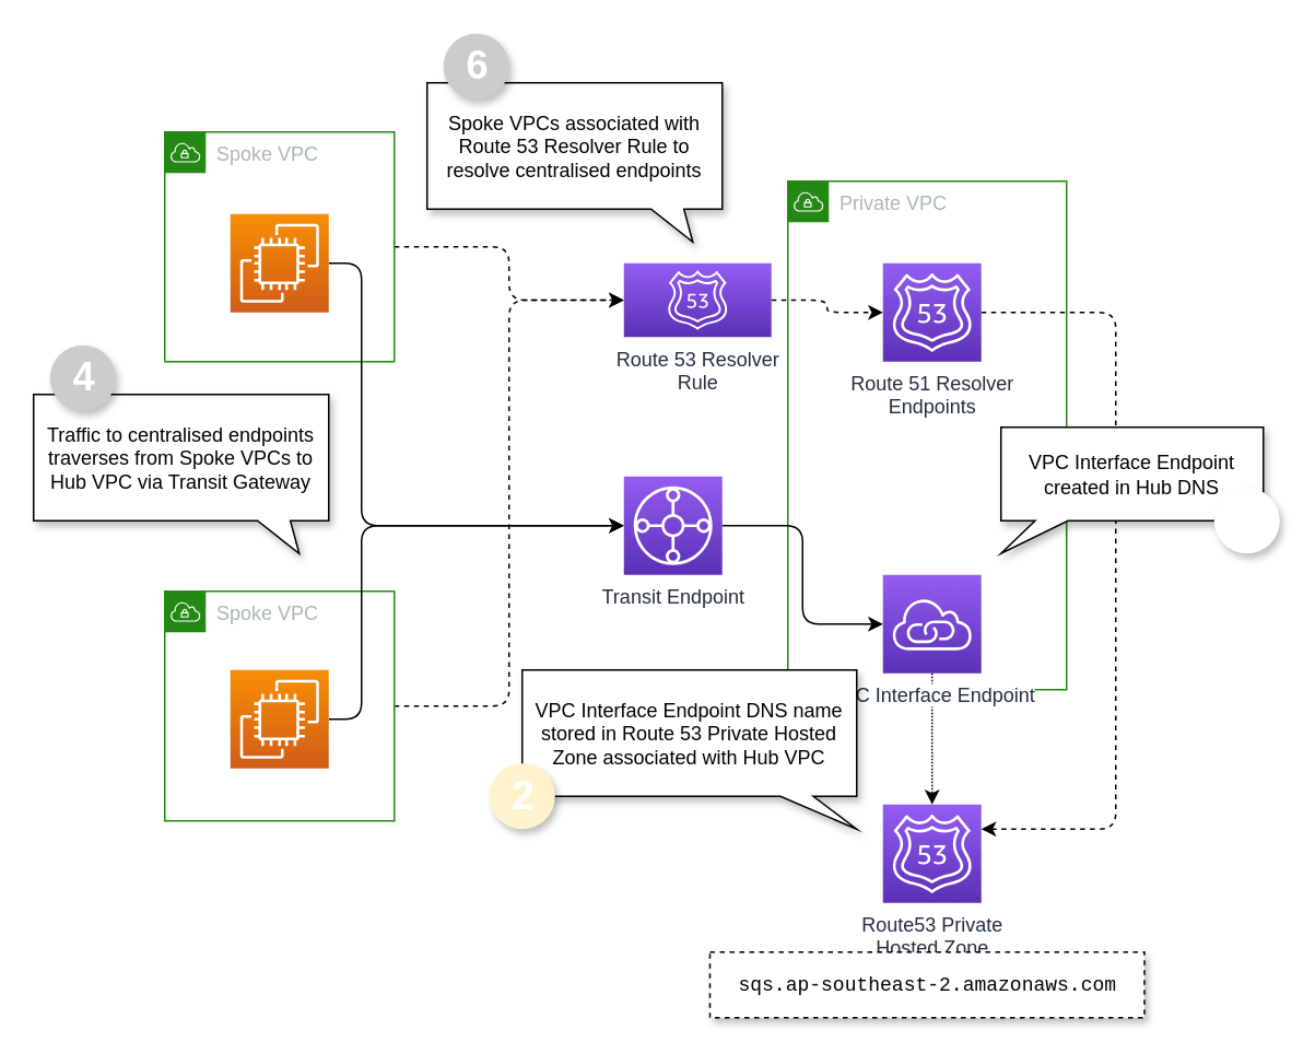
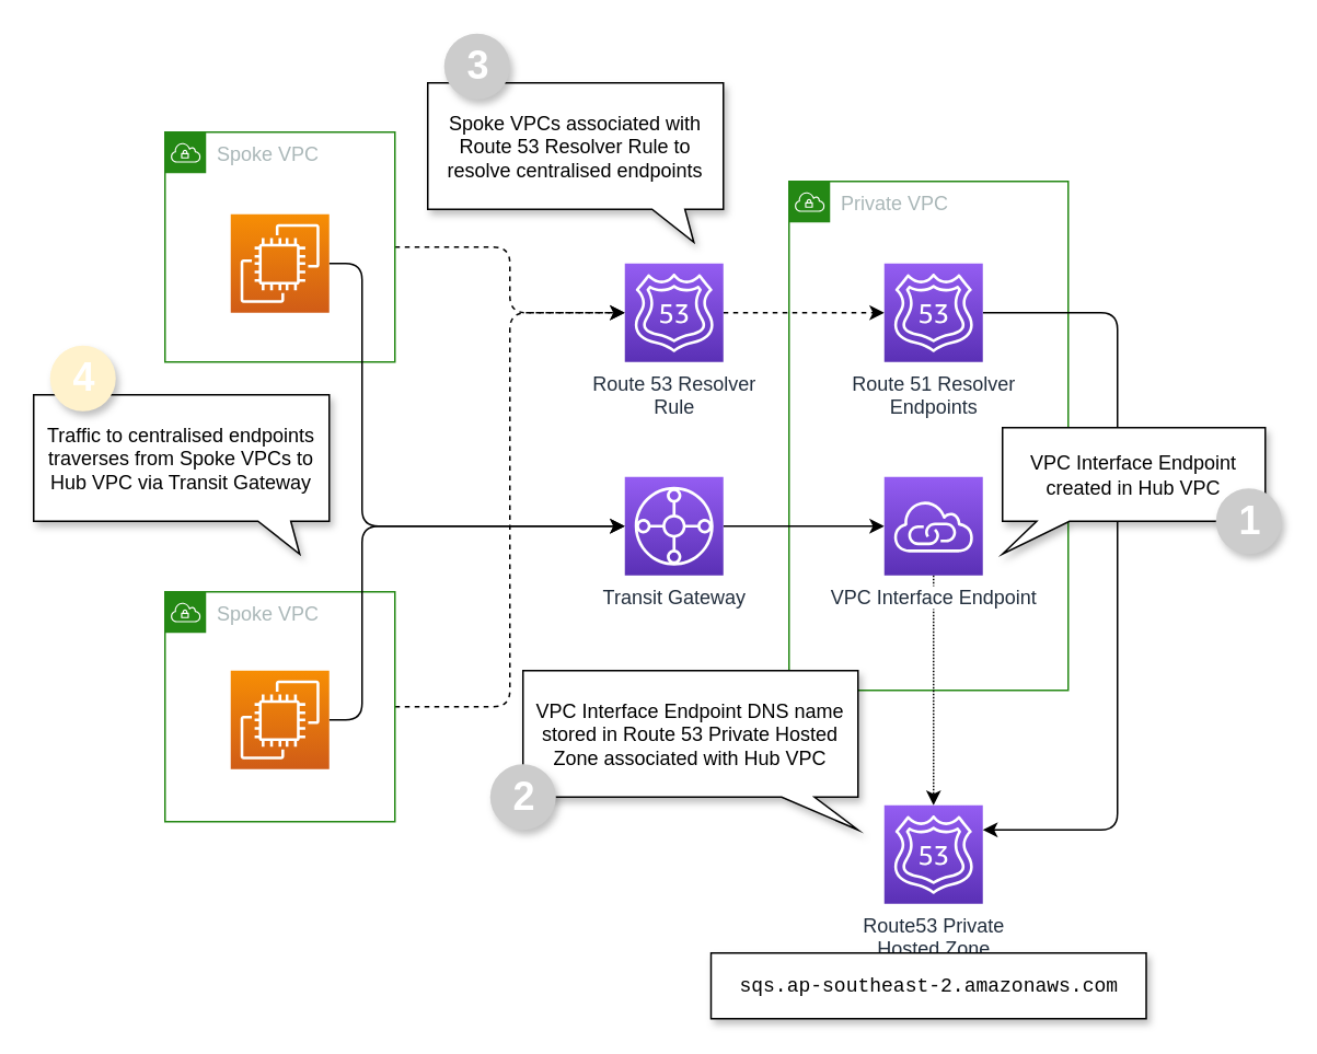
- <mxCell id="26" value="&lt;div&gt;&lt;b style=&quot;color: rgb(255 , 255 , 255) ; font-family: &amp;#34;helvetica&amp;#34; ; font-size: 24px&quot;&gt;6&lt;/b&gt;&lt;/div&gt;" style="ellipse;whiteSpace=wrap;html=1;aspect=fixed;shadow=1;labelBackgroundColor=none;fontFamily=Courier New;fontColor=#333333;strokeColor=none;fillColor=#CCCCCC;align=center;spacingLeft=2;" vertex="1" parent="1"><mxGeometry x="270" y="20" width="40" height="40" as="geometry" /></mxCell>
+ <mxCell id="26" value="&lt;div&gt;&lt;b style=&quot;color: rgb(255 , 255 , 255) ; font-family: &amp;#34;helvetica&amp;#34; ; font-size: 24px&quot;&gt;3&lt;/b&gt;&lt;/div&gt;" style="ellipse;whiteSpace=wrap;html=1;aspect=fixed;shadow=1;labelBackgroundColor=none;fontFamily=Courier New;fontColor=#333333;strokeColor=none;fillColor=#CCCCCC;align=center;spacingLeft=2;" vertex="1" parent="1"><mxGeometry x="270" y="20" width="40" height="40" as="geometry" /></mxCell>
- <mxCell id="17" value="&lt;span style=&quot;background-color: rgb(255 , 255 , 255)&quot;&gt;Route 53&amp;nbsp;&lt;/span&gt;Resolver&lt;br&gt;Rule" style="points=[[0,0,0],[0.25,0,0],[0.5,0,0],[0.75,0,0],[1,0,0],[0,1,0],[0.25,1,0],[0.5,1,0],[0.75,1,0],[1,1,0],[0,0.25,0],[0,0.5,0],[0,0.75,0],[1,0.25,0],[1,0.5,0],[1,0.75,0]];outlineConnect=0;fontColor=#232F3E;gradientColor=#945DF2;gradientDirection=north;fillColor=#5A30B5;strokeColor=#ffffff;dashed=0;verticalLabelPosition=bottom;verticalAlign=top;align=center;html=1;fontSize=12;fontStyle=0;aspect=fixed;shape=mxgraph.aws4.resourceIcon;resIcon=mxgraph.aws4.route_53;" vertex="1" parent="1"><mxGeometry x="380" y="160" width="90" height="45" as="geometry" /></mxCell>
+ <mxCell id="17" value="&lt;span style=&quot;background-color: rgb(255 , 255 , 255)&quot;&gt;Route 53&amp;nbsp;&lt;/span&gt;Resolver&lt;br&gt;Rule" style="points=[[0,0,0],[0.25,0,0],[0.5,0,0],[0.75,0,0],[1,0,0],[0,1,0],[0.25,1,0],[0.5,1,0],[0.75,1,0],[1,1,0],[0,0.25,0],[0,0.5,0],[0,0.75,0],[1,0.25,0],[1,0.5,0],[1,0.75,0]];outlineConnect=0;fontColor=#232F3E;gradientColor=#945DF2;gradientDirection=north;fillColor=#5A30B5;strokeColor=#ffffff;dashed=0;verticalLabelPosition=bottom;verticalAlign=top;align=center;html=1;fontSize=12;fontStyle=0;aspect=fixed;shape=mxgraph.aws4.resourceIcon;resIcon=mxgraph.aws4.route_53;" vertex="1" parent="1"><mxGeometry x="380" y="160" width="60" height="60" as="geometry" /></mxCell>
- <mxCell id="28" value="&lt;div&gt;&lt;b style=&quot;color: rgb(255 , 255 , 255) ; font-family: &amp;#34;helvetica&amp;#34; ; font-size: 24px&quot;&gt;4&lt;/b&gt;&lt;/div&gt;" style="ellipse;whiteSpace=wrap;html=1;aspect=fixed;shadow=1;labelBackgroundColor=none;fontFamily=Courier New;fontColor=#333333;strokeColor=none;fillColor=#CCCCCC;align=center;spacingLeft=2;" vertex="1" parent="1"><mxGeometry x="30" y="210" width="40" height="40" as="geometry" /></mxCell>
+ <mxCell id="28" value="&lt;div&gt;&lt;b style=&quot;color: rgb(255 , 255 , 255) ; font-family: &amp;#34;helvetica&amp;#34; ; font-size: 24px&quot;&gt;4&lt;/b&gt;&lt;/div&gt;" style="ellipse;whiteSpace=wrap;html=1;aspect=fixed;shadow=1;labelBackgroundColor=none;fontFamily=Courier New;fontColor=#333333;strokeColor=none;fillColor=#fff2cc;align=center;spacingLeft=2;" vertex="1" parent="1"><mxGeometry x="30" y="210" width="40" height="40" as="geometry" /></mxCell>
- <mxCell id="23" value="VPC Interface Endpoint created in Hub DNS" style="shape=callout;whiteSpace=wrap;html=1;perimeter=calloutPerimeter;labelBackgroundColor=#ffffff;shadow=1;flipV=0;size=20;position=0.13;position2=0;flipH=0;spacing=8;" vertex="1" parent="1"><mxGeometry x="610" y="260" width="160" height="77" as="geometry" /></mxCell>
+ <mxCell id="23" value="VPC Interface Endpoint created in Hub VPC" style="shape=callout;whiteSpace=wrap;html=1;perimeter=calloutPerimeter;labelBackgroundColor=#ffffff;shadow=1;flipV=0;size=20;position=0.13;position2=0;flipH=0;spacing=8;" vertex="1" parent="1"><mxGeometry x="610" y="260" width="160" height="77" as="geometry" /></mxCell>
- <mxCell id="24" value="&lt;div style=&quot;&quot;&gt;&lt;b style=&quot;color: rgb(255 , 255 , 255) ; font-family: &amp;quot;helvetica&amp;quot; ; font-size: 24px&quot;&gt;1&lt;/b&gt;&lt;/div&gt;" style="ellipse;whiteSpace=wrap;html=1;aspect=fixed;shadow=1;labelBackgroundColor=none;fontFamily=Courier New;fontColor=#333333;strokeColor=none;fillColor=#ffffff;align=center;spacingLeft=2;" vertex="1" parent="1"><mxGeometry x="740" y="297" width="40" height="40" as="geometry" /></mxCell>
+ <mxCell id="24" value="&lt;div style=&quot;&quot;&gt;&lt;b style=&quot;color: rgb(255 , 255 , 255) ; font-family: &amp;quot;helvetica&amp;quot; ; font-size: 24px&quot;&gt;1&lt;/b&gt;&lt;/div&gt;" style="ellipse;whiteSpace=wrap;html=1;aspect=fixed;shadow=1;labelBackgroundColor=none;fontFamily=Courier New;fontColor=#333333;strokeColor=none;fillColor=#CCCCCC;align=center;spacingLeft=2;" vertex="1" parent="1"><mxGeometry x="740" y="297" width="40" height="40" as="geometry" /></mxCell>
- <mxCell id="11" value="&lt;span style=&quot;background-color: rgb(255 , 255 , 255)&quot;&gt;Transit Endpoint&lt;/span&gt;" style="points=[[0,0,0],[0.25,0,0],[0.5,0,0],[0.75,0,0],[1,0,0],[0,1,0],[0.25,1,0],[0.5,1,0],[0.75,1,0],[1,1,0],[0,0.25,0],[0,0.5,0],[0,0.75,0],[1,0.25,0],[1,0.5,0],[1,0.75,0]];outlineConnect=0;fontColor=#232F3E;gradientColor=#945DF2;gradientDirection=north;fillColor=#5A30B5;strokeColor=#ffffff;dashed=0;verticalLabelPosition=bottom;verticalAlign=top;align=center;html=1;fontSize=12;fontStyle=0;aspect=fixed;shape=mxgraph.aws4.resourceIcon;resIcon=mxgraph.aws4.transit_gateway;" vertex="1" parent="1"><mxGeometry x="380" y="290" width="60" height="60" as="geometry" /></mxCell>
+ <mxCell id="11" value="&lt;span style=&quot;background-color: rgb(255 , 255 , 255)&quot;&gt;Transit Gateway&lt;/span&gt;" style="points=[[0,0,0],[0.25,0,0],[0.5,0,0],[0.75,0,0],[1,0,0],[0,1,0],[0.25,1,0],[0.5,1,0],[0.75,1,0],[1,1,0],[0,0.25,0],[0,0.5,0],[0,0.75,0],[1,0.25,0],[1,0.5,0],[1,0.75,0]];outlineConnect=0;fontColor=#232F3E;gradientColor=#945DF2;gradientDirection=north;fillColor=#5A30B5;strokeColor=#ffffff;dashed=0;verticalLabelPosition=bottom;verticalAlign=top;align=center;html=1;fontSize=12;fontStyle=0;aspect=fixed;shape=mxgraph.aws4.resourceIcon;resIcon=mxgraph.aws4.transit_gateway;" vertex="1" parent="1"><mxGeometry x="380" y="290" width="60" height="60" as="geometry" /></mxCell>
- <mxCell id="10" value="&lt;span style=&quot;background-color: rgb(255 , 255 , 255)&quot;&gt;VPC Interface Endpoint&lt;/span&gt;" style="points=[[0,0,0],[0.25,0,0],[0.5,0,0],[0.75,0,0],[1,0,0],[0,1,0],[0.25,1,0],[0.5,1,0],[0.75,1,0],[1,1,0],[0,0.25,0],[0,0.5,0],[0,0.75,0],[1,0.25,0],[1,0.5,0],[1,0.75,0]];outlineConnect=0;fontColor=#232F3E;gradientColor=#945DF2;gradientDirection=north;fillColor=#5A30B5;strokeColor=#ffffff;dashed=0;verticalLabelPosition=bottom;verticalAlign=top;align=center;html=1;fontSize=12;fontStyle=0;aspect=fixed;shape=mxgraph.aws4.resourceIcon;resIcon=mxgraph.aws4.vpc_privatelink;" vertex="1" parent="1"><mxGeometry x="538" y="350" width="60" height="60" as="geometry" /></mxCell>
+ <mxCell id="10" value="&lt;span style=&quot;background-color: rgb(255 , 255 , 255)&quot;&gt;VPC Interface Endpoint&lt;/span&gt;" style="points=[[0,0,0],[0.25,0,0],[0.5,0,0],[0.75,0,0],[1,0,0],[0,1,0],[0.25,1,0],[0.5,1,0],[0.75,1,0],[1,1,0],[0,0.25,0],[0,0.5,0],[0,0.75,0],[1,0.25,0],[1,0.5,0],[1,0.75,0]];outlineConnect=0;fontColor=#232F3E;gradientColor=#945DF2;gradientDirection=north;fillColor=#5A30B5;strokeColor=#ffffff;dashed=0;verticalLabelPosition=bottom;verticalAlign=top;align=center;html=1;fontSize=12;fontStyle=0;aspect=fixed;shape=mxgraph.aws4.resourceIcon;resIcon=mxgraph.aws4.vpc_privatelink;" vertex="1" parent="1"><mxGeometry x="538" y="290" width="60" height="60" as="geometry" /></mxCell>
- <mxCell id="18" style="edgeStyle=orthogonalEdgeStyle;rounded=1;orthogonalLoop=1;jettySize=auto;html=1;dashed=1;" edge="1" parent="1" source="19" target="9"><mxGeometry relative="1" as="geometry"><Array as="points"><mxPoint x="680" y="190" /><mxPoint x="680" y="505" /></Array></mxGeometry></mxCell>
+ <mxCell id="18" style="edgeStyle=orthogonalEdgeStyle;rounded=1;orthogonalLoop=1;jettySize=auto;html=1;dashed=0;" edge="1" parent="1" source="19" target="9"><mxGeometry relative="1" as="geometry"><Array as="points"><mxPoint x="680" y="190" /><mxPoint x="680" y="505" /></Array></mxGeometry></mxCell>
- <mxCell id="21" value="&lt;div&gt;&lt;b style=&quot;color: rgb(255 , 255 , 255) ; font-family: &amp;#34;helvetica&amp;#34; ; font-size: 24px&quot;&gt;2&lt;/b&gt;&lt;/div&gt;" style="ellipse;whiteSpace=wrap;html=1;aspect=fixed;shadow=1;labelBackgroundColor=none;fontFamily=Courier New;fontColor=#333333;strokeColor=none;fillColor=#fff2cc;align=center;spacingLeft=2;" vertex="1" parent="1"><mxGeometry x="298" y="465" width="40" height="40" as="geometry" /></mxCell>
+ <mxCell id="21" value="&lt;div&gt;&lt;b style=&quot;color: rgb(255 , 255 , 255) ; font-family: &amp;#34;helvetica&amp;#34; ; font-size: 24px&quot;&gt;2&lt;/b&gt;&lt;/div&gt;" style="ellipse;whiteSpace=wrap;html=1;aspect=fixed;shadow=1;labelBackgroundColor=none;fontFamily=Courier New;fontColor=#333333;strokeColor=none;fillColor=#CCCCCC;align=center;spacingLeft=2;" vertex="1" parent="1"><mxGeometry x="298" y="465" width="40" height="40" as="geometry" /></mxCell>
- <mxCell id="22" value="&lt;font face=&quot;Courier New&quot;&gt;sqs.ap-southeast-2.amazonaws.com&lt;/font&gt;" style="rounded=0;whiteSpace=wrap;html=1;shadow=1;dashed=1;" vertex="1" parent="1"><mxGeometry x="432.5" y="580" width="265" height="40" as="geometry" /></mxCell>
+ <mxCell id="22" value="&lt;font face=&quot;Courier New&quot;&gt;sqs.ap-southeast-2.amazonaws.com&lt;/font&gt;" style="rounded=0;whiteSpace=wrap;html=1;shadow=1;" vertex="1" parent="1"><mxGeometry x="432.5" y="580" width="265" height="40" as="geometry" /></mxCell>
